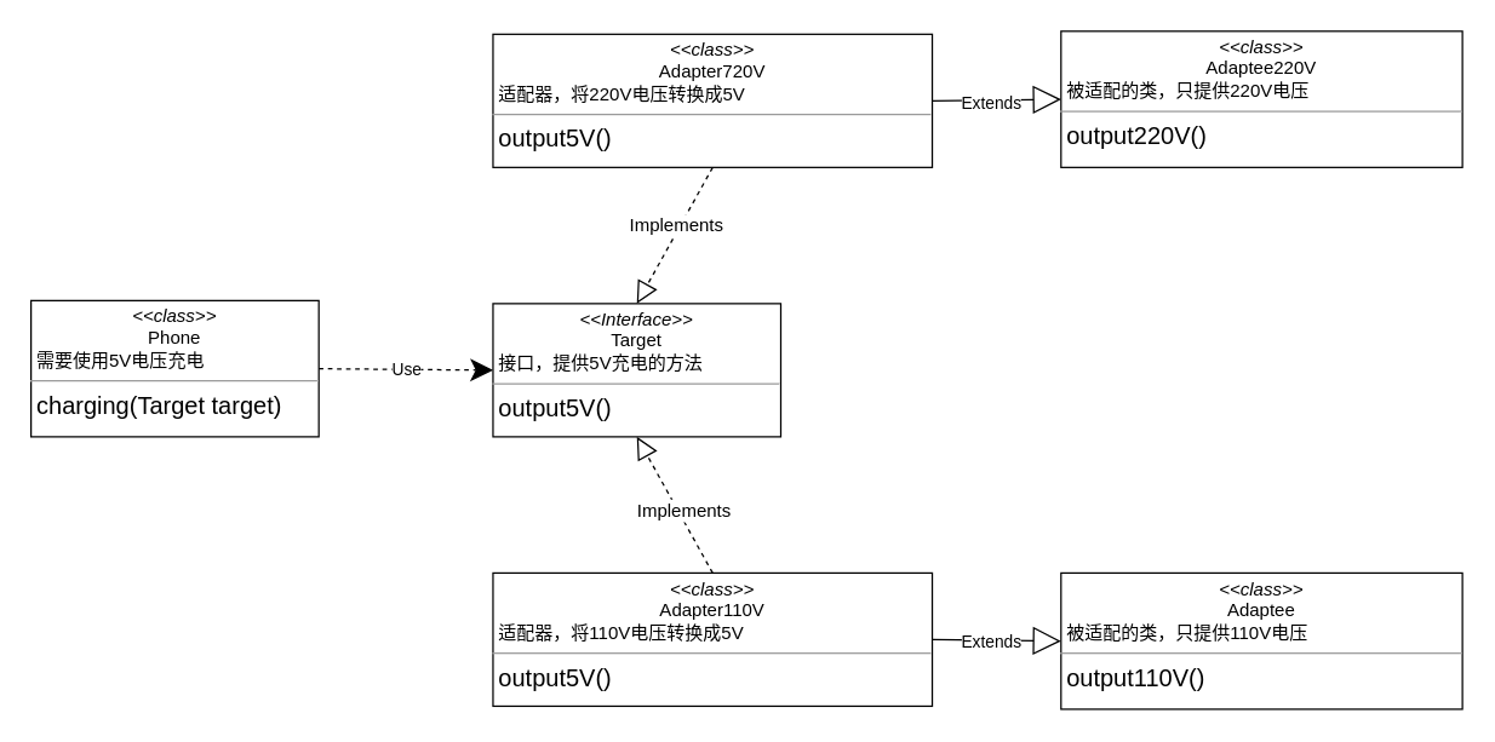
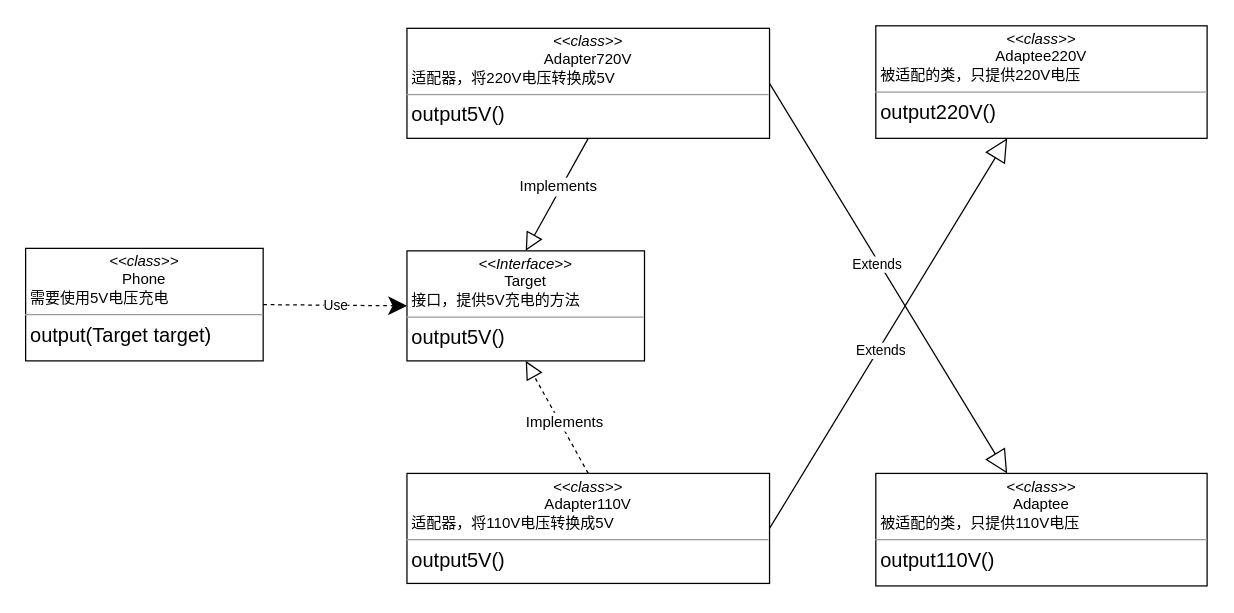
- <mxCell id="14" value="Extends" style="endArrow=block;endSize=16;endFill=0;html=1;entryX=0;entryY=0.5;entryDx=0;entryDy=0;exitX=1;exitY=0.5;exitDx=0;exitDy=0;" edge="1" parent="1" source="11" target="10"><mxGeometry x="-0.078" y="-2" width="160" relative="1" as="geometry"><mxPoint x="660" y="28" as="sourcePoint" /><mxPoint x="695" y="59.5" as="targetPoint" /><mxPoint as="offset" /></mxGeometry></mxCell>
+ <mxCell id="14" value="Extends" style="endArrow=block;endSize=16;endFill=0;html=1;exitX=1;exitY=0.5;exitDx=0;exitDy=0;" edge="1" parent="1" source="11" target="3"><mxGeometry x="-0.078" y="-2" width="160" relative="1" as="geometry"><mxPoint x="660" y="28" as="sourcePoint" /><mxPoint x="695" y="59.5" as="targetPoint" /><mxPoint as="offset" /></mxGeometry></mxCell>
- <mxCell id="12" value="" style="endArrow=block;dashed=1;endFill=0;endSize=12;html=1;exitX=0.5;exitY=1;exitDx=0;exitDy=0;entryX=0.5;entryY=0;entryDx=0;entryDy=0;" edge="1" parent="1" source="11" target="2"><mxGeometry width="160" relative="1" as="geometry"><mxPoint x="500" y="258" as="sourcePoint" /><mxPoint x="500" y="188" as="targetPoint" /></mxGeometry></mxCell>
+ <mxCell id="12" value="" style="endArrow=block;dashed=0;endFill=0;endSize=12;html=1;exitX=0.5;exitY=1;exitDx=0;exitDy=0;entryX=0.5;entryY=0;entryDx=0;entryDy=0;" edge="1" parent="1" source="11" target="2"><mxGeometry width="160" relative="1" as="geometry"><mxPoint x="500" y="258" as="sourcePoint" /><mxPoint x="500" y="188" as="targetPoint" /></mxGeometry></mxCell>
- <mxCell id="7" value="&lt;p style=&quot;margin: 0px ; margin-top: 4px ; text-align: center&quot;&gt;&lt;i&gt;&amp;lt;&amp;lt;class&amp;gt;&amp;gt;&lt;/i&gt;&lt;br&gt;Phone&lt;/p&gt;&lt;p style=&quot;margin: 0px ; margin-left: 4px&quot;&gt;需要使用5V电压充电&lt;/p&gt;&lt;hr size=&quot;1&quot;&gt;&lt;p style=&quot;margin: 0px ; margin-left: 4px&quot;&gt;&lt;span style=&quot;font-size: 16px&quot;&gt;charging(Target target)&lt;/span&gt;&lt;/p&gt;" style="verticalAlign=top;align=left;overflow=fill;fontSize=12;fontFamily=Helvetica;html=1;rounded=0;shadow=0;comic=0;labelBackgroundColor=none;strokeColor=#000000;strokeWidth=1;fillColor=#ffffff;" vertex="1" parent="1"><mxGeometry x="20" y="198" width="190" height="90" as="geometry" /></mxCell>
+ <mxCell id="7" value="&lt;p style=&quot;margin: 0px ; margin-top: 4px ; text-align: center&quot;&gt;&lt;i&gt;&amp;lt;&amp;lt;class&amp;gt;&amp;gt;&lt;/i&gt;&lt;br&gt;Phone&lt;/p&gt;&lt;p style=&quot;margin: 0px ; margin-left: 4px&quot;&gt;需要使用5V电压充电&lt;/p&gt;&lt;hr size=&quot;1&quot;&gt;&lt;p style=&quot;margin: 0px ; margin-left: 4px&quot;&gt;&lt;span style=&quot;font-size: 16px&quot;&gt;output(Target target)&lt;/span&gt;&lt;/p&gt;" style="verticalAlign=top;align=left;overflow=fill;fontSize=12;fontFamily=Helvetica;html=1;rounded=0;shadow=0;comic=0;labelBackgroundColor=none;strokeColor=#000000;strokeWidth=1;fillColor=#ffffff;" vertex="1" parent="1"><mxGeometry x="20" y="198" width="190" height="90" as="geometry" /></mxCell>
- <mxCell id="4" value="Extends" style="endArrow=block;endSize=16;endFill=0;html=1;exitX=1;exitY=0.5;exitDx=0;exitDy=0;entryX=0;entryY=0.5;entryDx=0;entryDy=0;" edge="1" parent="1" source="9" target="3"><mxGeometry x="-0.078" y="-2" width="160" relative="1" as="geometry"><mxPoint x="550" y="359" as="sourcePoint" /><mxPoint x="550" y="289" as="targetPoint" /><mxPoint as="offset" /></mxGeometry></mxCell>
+ <mxCell id="4" value="Extends" style="endArrow=block;endSize=16;endFill=0;html=1;exitX=1;exitY=0.5;exitDx=0;exitDy=0;" edge="1" parent="1" source="9" target="10"><mxGeometry x="-0.078" y="-2" width="160" relative="1" as="geometry"><mxPoint x="550" y="359" as="sourcePoint" /><mxPoint x="550" y="289" as="targetPoint" /><mxPoint as="offset" /></mxGeometry></mxCell>
